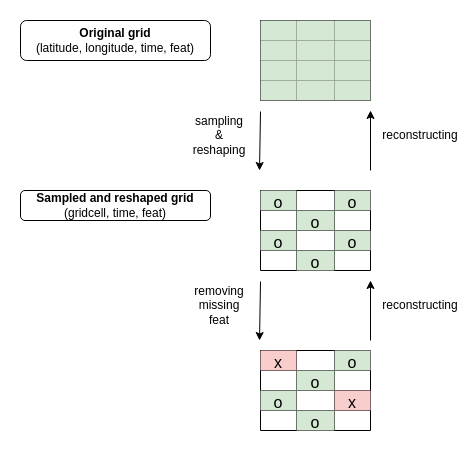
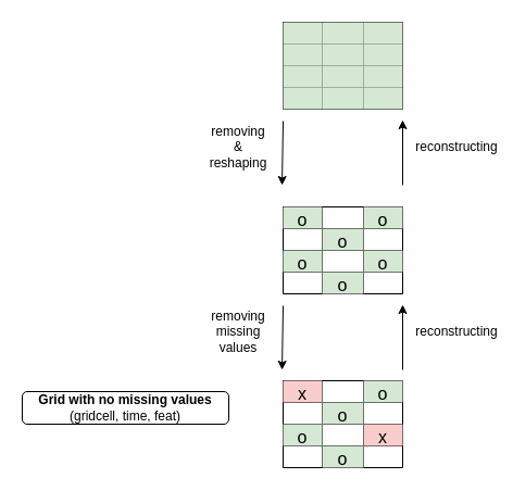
- <mxCell id="2" value="&lt;b&gt;Original grid&lt;/b&gt;&lt;br&gt;(latitude, longitude, time, feat)" style="rounded=1;whiteSpace=wrap;html=1;" vertex="1" parent="1"><mxGeometry x="20" y="20" width="190" height="40" as="geometry" /></mxCell>
- <mxCell id="57" value="sampling &amp;amp;&lt;br&gt;reshaping" style="text;html=1;strokeColor=none;fillColor=none;align=center;verticalAlign=middle;whiteSpace=wrap;rounded=0;" vertex="1" parent="1"><mxGeometry x="189.03" y="120" width="60" height="30" as="geometry" /></mxCell>
+ <mxCell id="57" value="removing &amp;amp;&lt;br&gt;reshaping" style="text;html=1;strokeColor=none;fillColor=none;align=center;verticalAlign=middle;whiteSpace=wrap;rounded=0;" vertex="1" parent="1"><mxGeometry x="189.03" y="120" width="60" height="30" as="geometry" /></mxCell>
- <mxCell id="3" value="&lt;b&gt;Sampled and reshaped grid&lt;br&gt;&lt;/b&gt;(gridcell, time, feat)" style="rounded=1;whiteSpace=wrap;html=1;" vertex="1" parent="1"><mxGeometry x="20" y="190" width="190" height="30" as="geometry" /></mxCell>
- <mxCell id="61" value="removing&lt;br&gt;missing feat" style="text;html=1;strokeColor=none;fillColor=none;align=center;verticalAlign=middle;whiteSpace=wrap;rounded=0;" vertex="1" parent="1"><mxGeometry x="189.03" y="290" width="60" height="30" as="geometry" /></mxCell>
+ <mxCell id="61" value="removing&lt;br&gt;missing values" style="text;html=1;strokeColor=none;fillColor=none;align=center;verticalAlign=middle;whiteSpace=wrap;rounded=0;" vertex="1" parent="1"><mxGeometry x="189.03" y="290" width="60" height="30" as="geometry" /></mxCell>
+ <mxCell id="4" value="&lt;b&gt;Grid with no missing values&lt;br&gt;&lt;/b&gt;(gridcell, time, feat)" style="rounded=1;whiteSpace=wrap;html=1;" vertex="1" parent="1"><mxGeometry x="20" y="360" width="190" height="30" as="geometry" /></mxCell>
